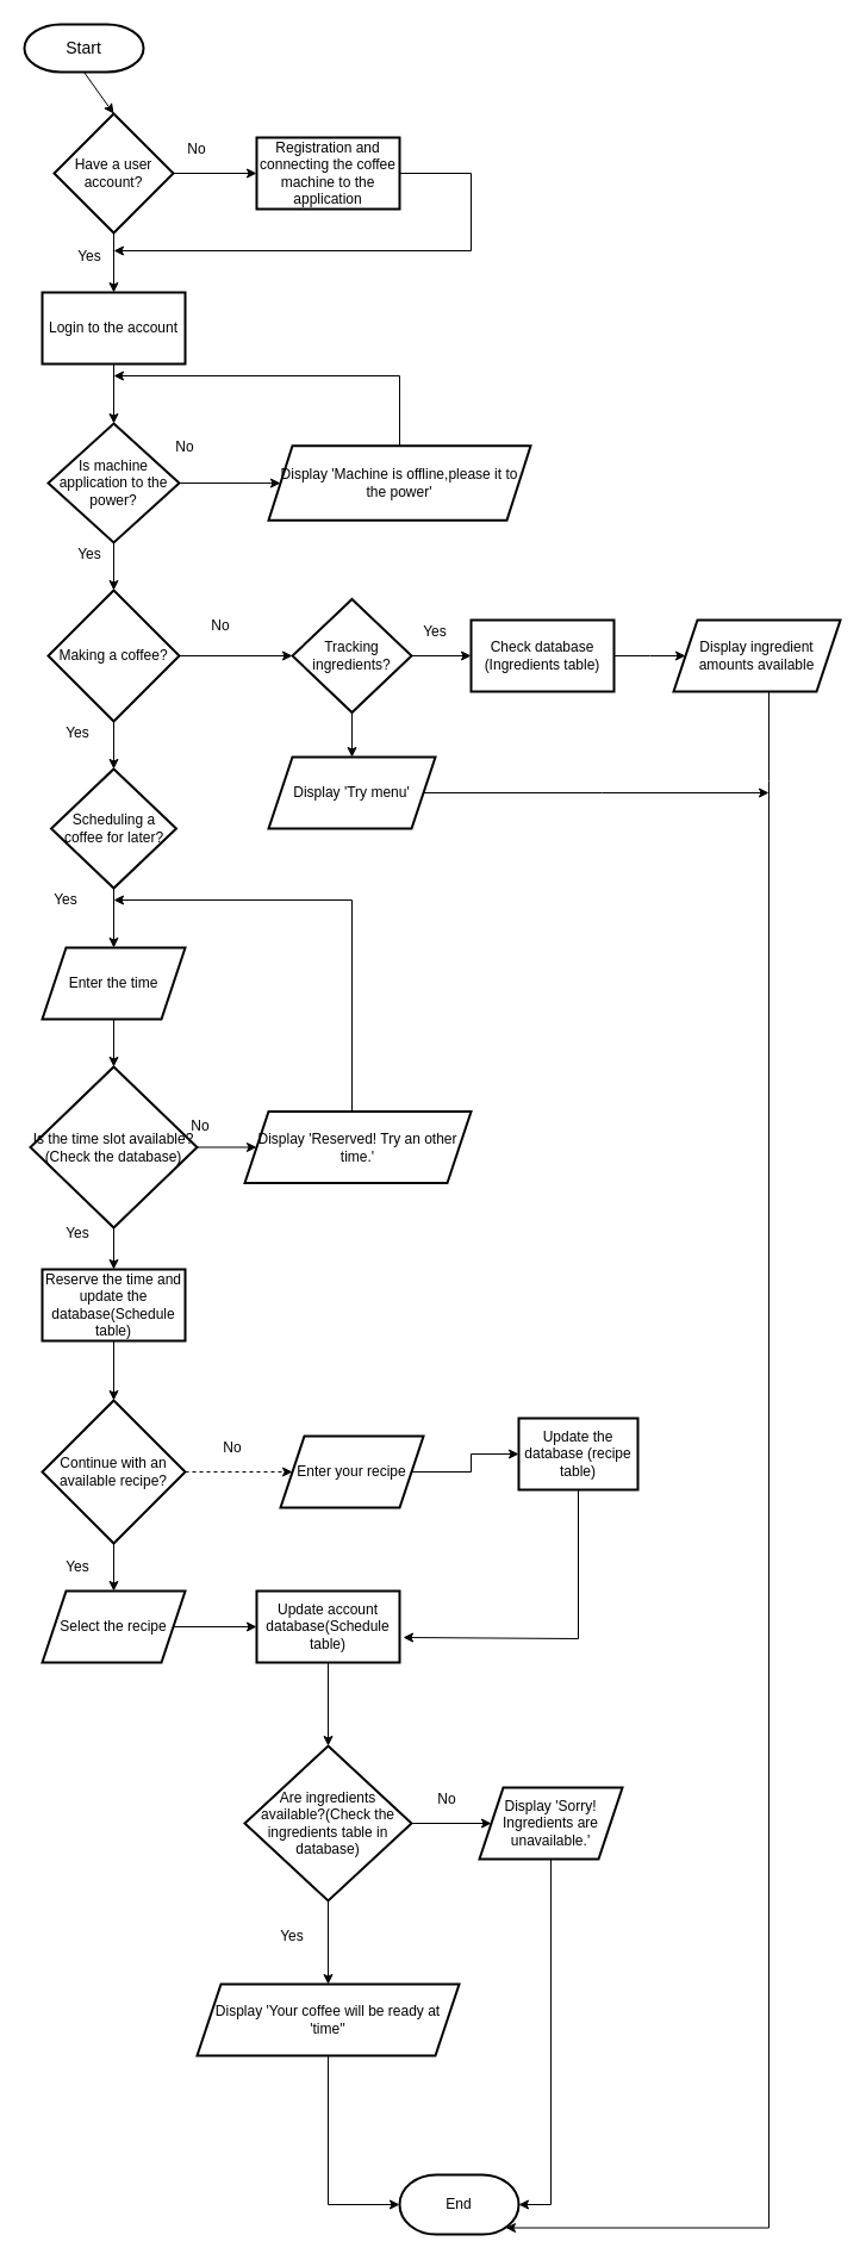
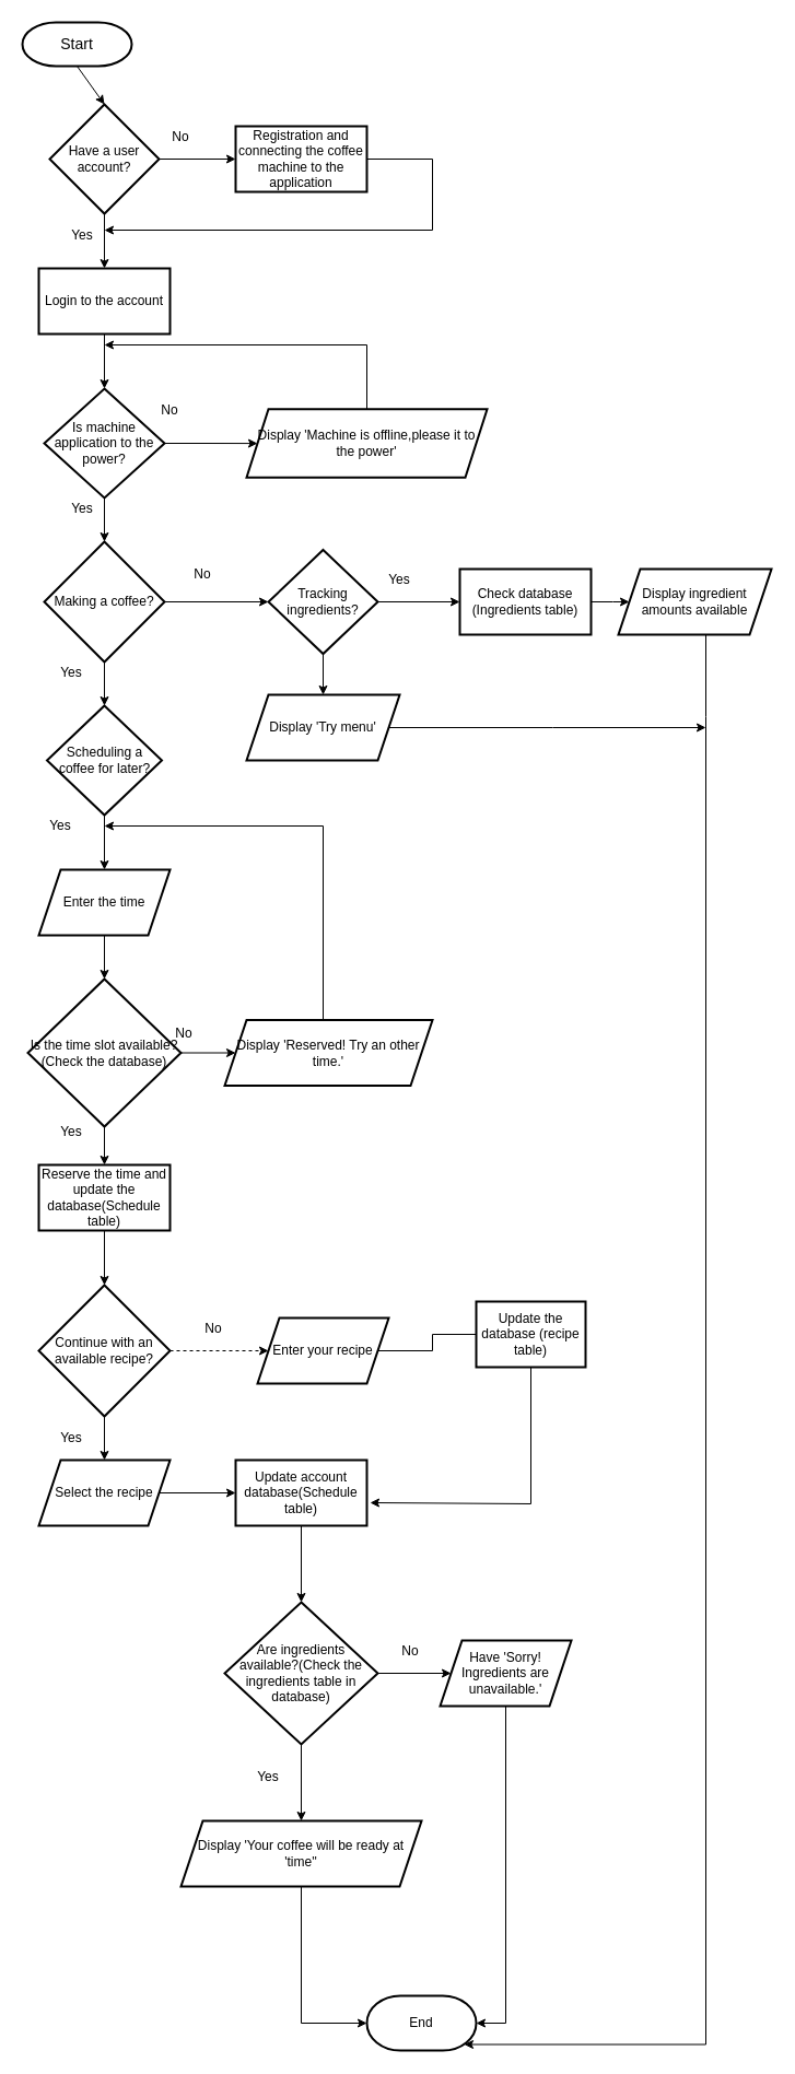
- <mxCell id="66" value="Check database (Ingredients table)" style="whiteSpace=wrap;html=1;strokeWidth=2;" vertex="1" parent="1"><mxGeometry x="395" y="520" width="120" height="60" as="geometry" /></mxCell>
+ <mxCell id="66" value="Check database (Ingredients table)" style="whiteSpace=wrap;html=1;strokeWidth=2;" vertex="1" parent="1"><mxGeometry x="420" y="520" width="120" height="60" as="geometry" /></mxCell>
- <mxCell id="45" value="" style="edgeStyle=orthogonalEdgeStyle;rounded=0;orthogonalLoop=1;jettySize=auto;html=1;" edge="1" parent="1" source="46" target="48"><mxGeometry relative="1" as="geometry" /></mxCell>
+ <mxCell id="45" value="" style="edgeStyle=orthogonalEdgeStyle;rounded=0;orthogonalLoop=1;jettySize=auto;html=1;endArrow=none;" edge="1" parent="1" source="46" target="48"><mxGeometry relative="1" as="geometry" /></mxCell>
- <mxCell id="59" value="Display 'Sorry! Ingredients are unavailable.'" style="shape=parallelogram;perimeter=parallelogramPerimeter;whiteSpace=wrap;html=1;fixedSize=1;strokeWidth=2;" vertex="1" parent="1"><mxGeometry x="402" y="1500" width="120" height="60" as="geometry" /></mxCell>
+ <mxCell id="59" value="Have 'Sorry! Ingredients are unavailable.'" style="shape=parallelogram;perimeter=parallelogramPerimeter;whiteSpace=wrap;html=1;fixedSize=1;strokeWidth=2;" vertex="1" parent="1"><mxGeometry x="402" y="1500" width="120" height="60" as="geometry" /></mxCell>
